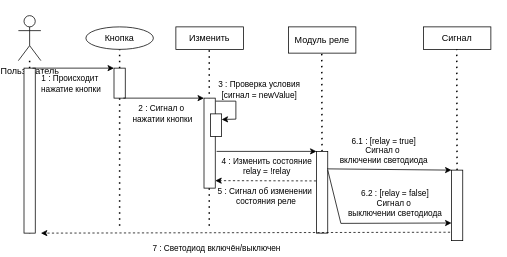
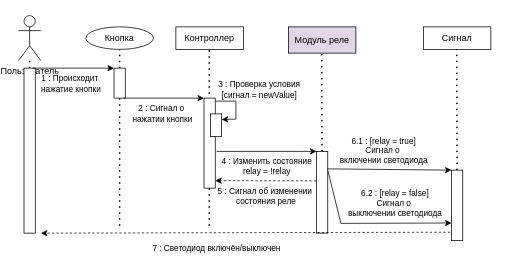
- <mxCell id="5" value="Изменить" style="rounded=0;whiteSpace=wrap;html=1;" vertex="1" parent="1"><mxGeometry x="230" y="35" width="90" height="30" as="geometry" /></mxCell>
+ <mxCell id="5" value="Контроллер" style="rounded=0;whiteSpace=wrap;html=1;" vertex="1" parent="1"><mxGeometry x="230" y="35" width="90" height="30" as="geometry" /></mxCell>
- <mxCell id="6" value="Модуль реле" style="rounded=0;whiteSpace=wrap;html=1;" vertex="1" parent="1"><mxGeometry x="380" y="35" width="90" height="35" as="geometry" /></mxCell>
+ <mxCell id="6" value="Модуль реле" style="rounded=0;whiteSpace=wrap;html=1;fillColor=#e1d5e7;" vertex="1" parent="1"><mxGeometry x="380" y="35" width="90" height="35" as="geometry" /></mxCell>
